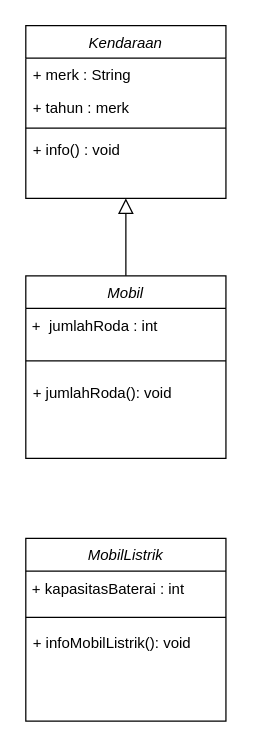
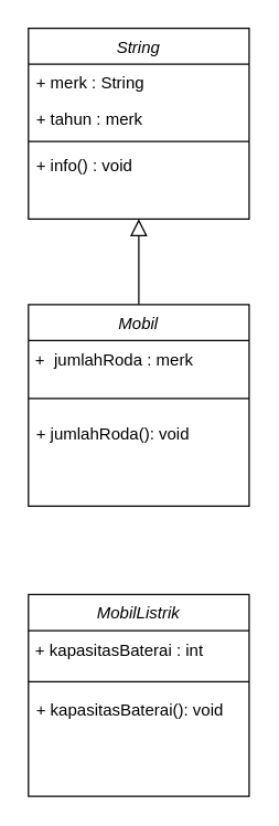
- <mxCell id="2" value="Kendaraan&#10;" style="swimlane;fontStyle=2;align=center;verticalAlign=top;childLayout=stackLayout;horizontal=1;startSize=26;horizontalStack=0;resizeParent=1;resizeLast=0;collapsible=1;marginBottom=0;rounded=0;shadow=0;strokeWidth=1;" vertex="1" parent="1"><mxGeometry x="20" y="20" width="160" height="138" as="geometry"><mxRectangle x="230" y="140" width="160" height="26" as="alternateBounds" /></mxGeometry></mxCell>
+ <mxCell id="2" value="String&#10;" style="swimlane;fontStyle=2;align=center;verticalAlign=top;childLayout=stackLayout;horizontal=1;startSize=26;horizontalStack=0;resizeParent=1;resizeLast=0;collapsible=1;marginBottom=0;rounded=0;shadow=0;strokeWidth=1;" vertex="1" parent="1"><mxGeometry x="20" y="20" width="160" height="138" as="geometry"><mxRectangle x="230" y="140" width="160" height="26" as="alternateBounds" /></mxGeometry></mxCell>
- <mxCell id="8" value="&amp;nbsp;+&amp;nbsp; jumlahRoda : int" style="text;html=1;align=left;verticalAlign=middle;resizable=0;points=[];autosize=1;strokeColor=none;fillColor=none;" vertex="1" parent="7"><mxGeometry y="26" width="160" height="30" as="geometry" /></mxCell>
+ <mxCell id="8" value="&amp;nbsp;+&amp;nbsp; jumlahRoda : merk" style="text;html=1;align=left;verticalAlign=middle;resizable=0;points=[];autosize=1;strokeColor=none;fillColor=none;" vertex="1" parent="7"><mxGeometry y="26" width="160" height="30" as="geometry" /></mxCell>
- <mxCell id="15" value="+ infoMobilListrik(): void " style="text;align=left;verticalAlign=top;spacingLeft=4;spacingRight=4;overflow=hidden;rotatable=0;points=[[0,0.5],[1,0.5]];portConstraint=eastwest;" vertex="1" parent="12"><mxGeometry y="70" width="160" height="26" as="geometry" /></mxCell>
+ <mxCell id="15" value="+ kapasitasBaterai(): void " style="text;align=left;verticalAlign=top;spacingLeft=4;spacingRight=4;overflow=hidden;rotatable=0;points=[[0,0.5],[1,0.5]];portConstraint=eastwest;" vertex="1" parent="12"><mxGeometry y="70" width="160" height="26" as="geometry" /></mxCell>
